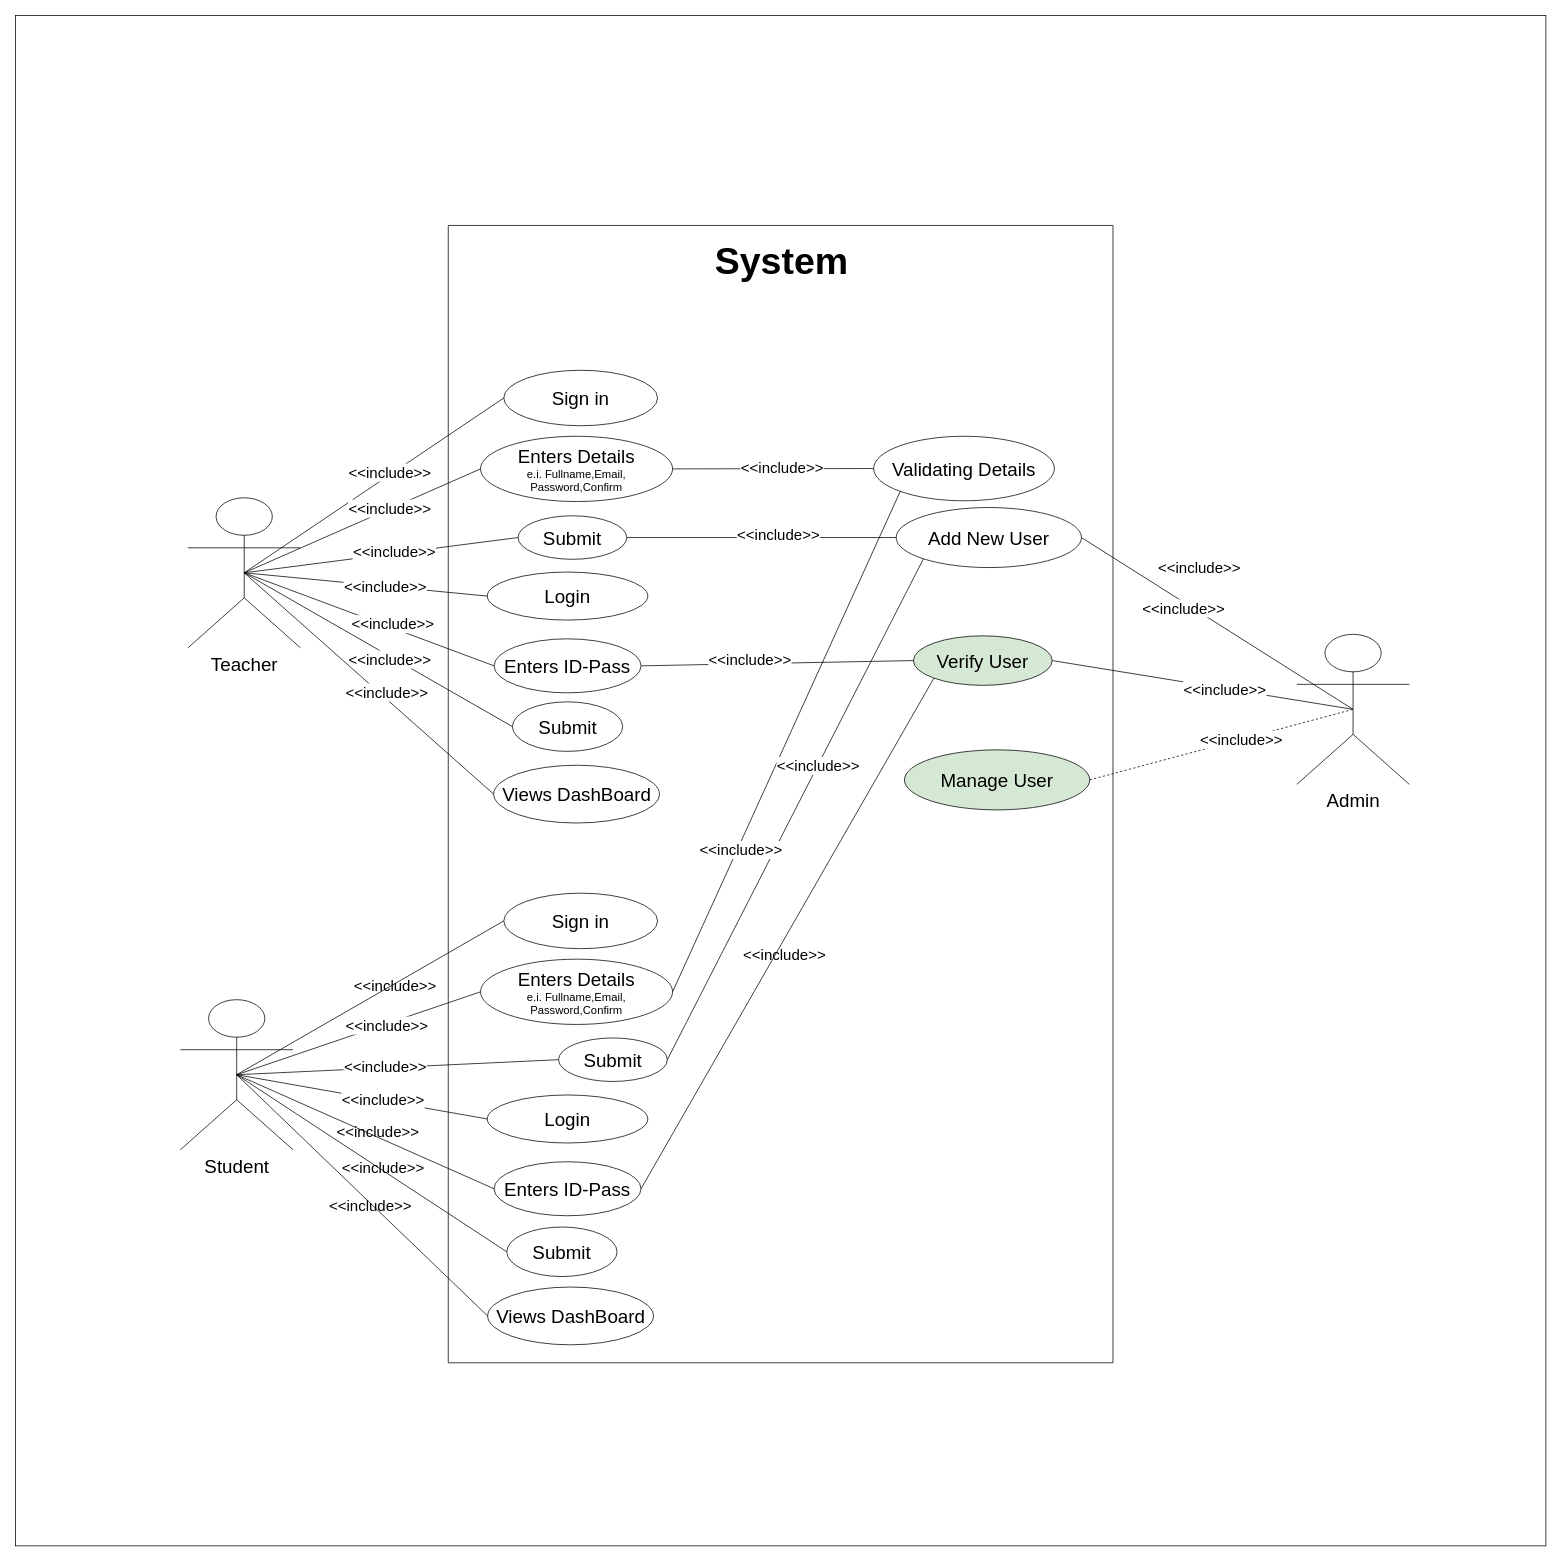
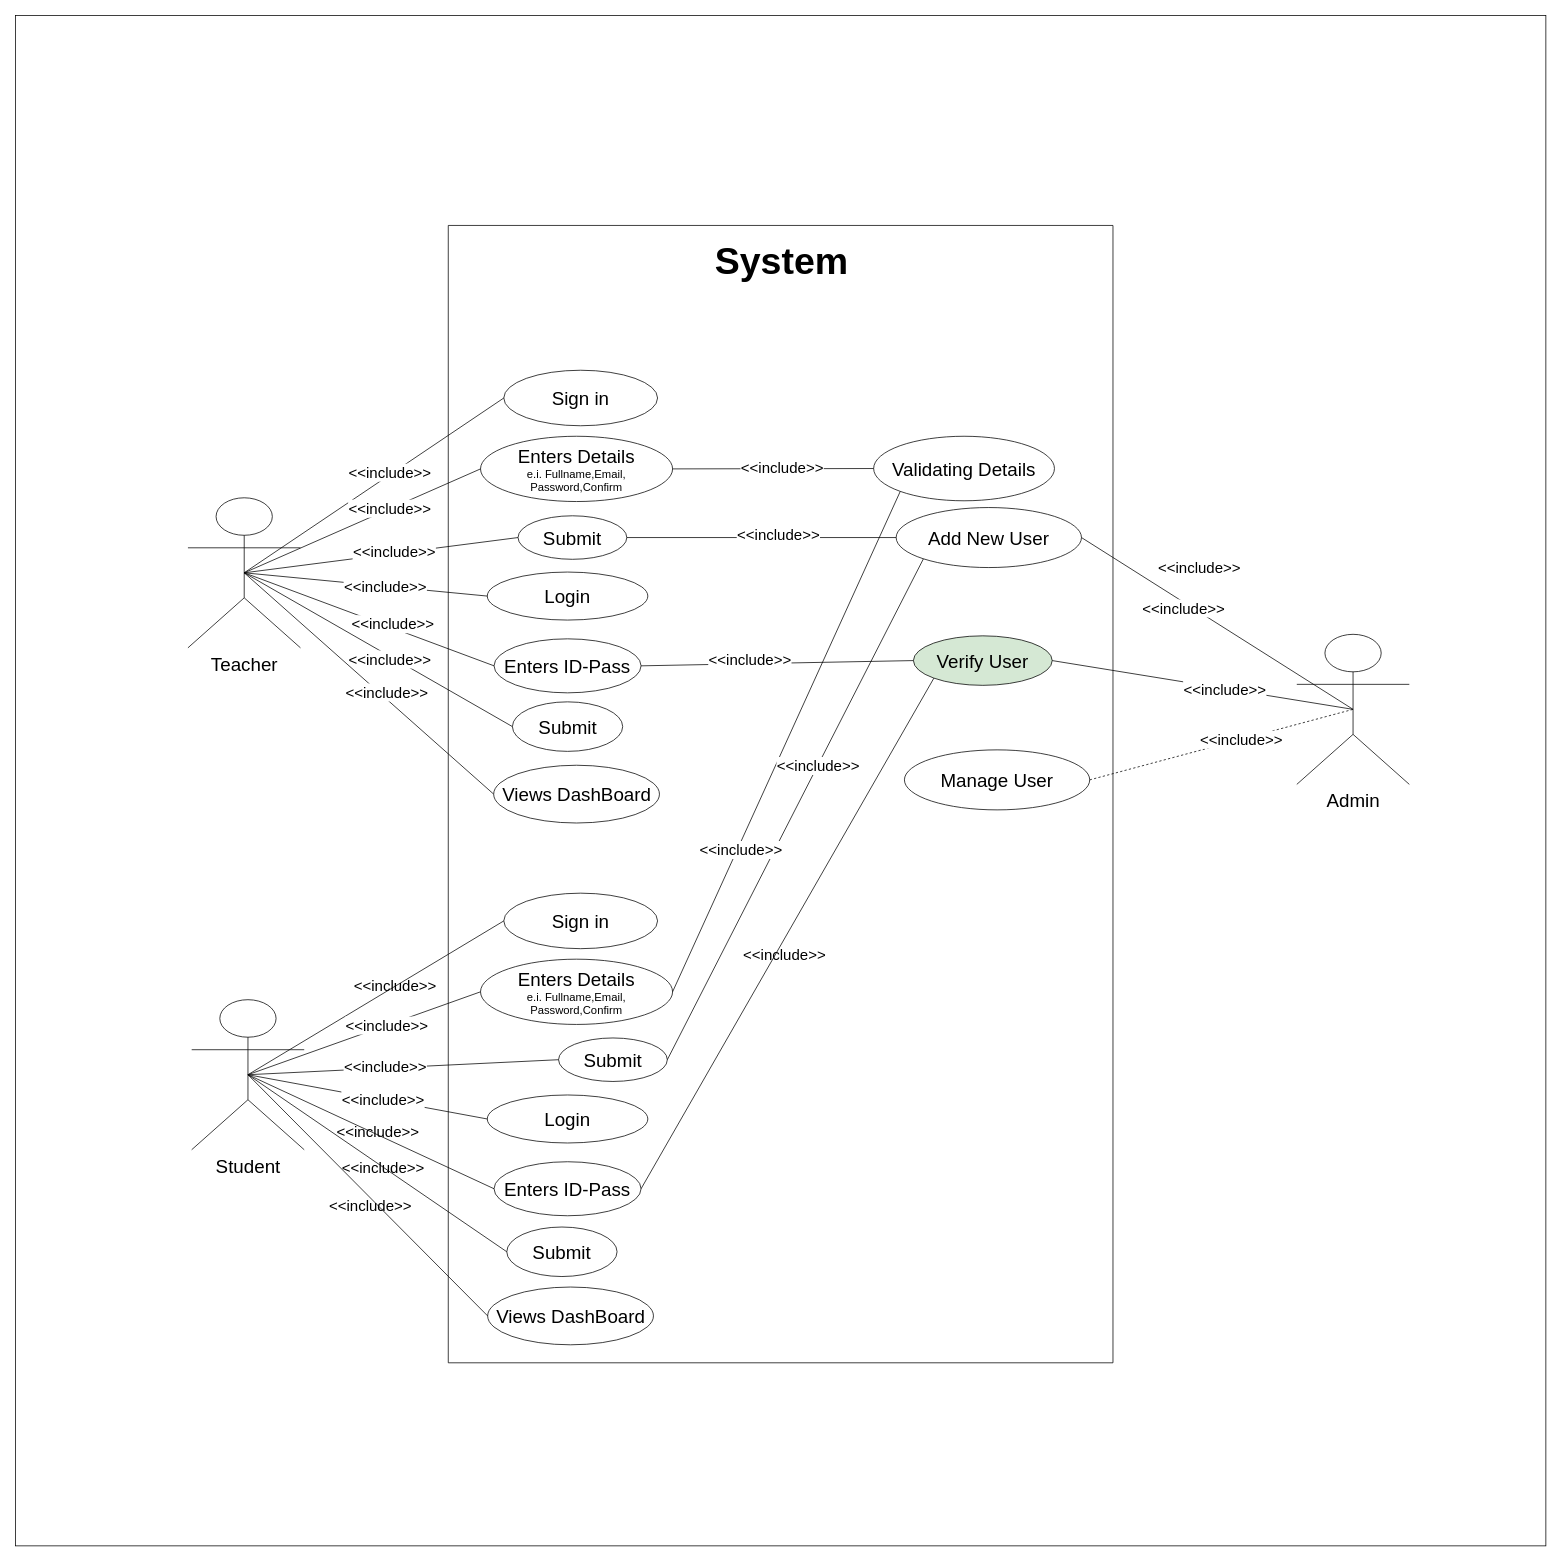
- <mxCell id="30" value="&lt;span style=&quot;font-size: 25px;&quot;&gt;Manage User&lt;/span&gt;" style="ellipse;whiteSpace=wrap;html=1;fillColor=#d5e8d4;" parent="3" vertex="1"><mxGeometry x="608" y="699" width="247" height="80" as="geometry" /></mxCell>
+ <mxCell id="30" value="&lt;span style=&quot;font-size: 25px;&quot;&gt;Manage User&lt;/span&gt;" style="ellipse;whiteSpace=wrap;html=1;" parent="3" vertex="1"><mxGeometry x="608" y="699" width="247" height="80" as="geometry" /></mxCell>
- <mxCell id="62" value="&lt;span style=&quot;font-size: 25px;&quot;&gt;Student&lt;/span&gt;" style="shape=umlActor;verticalLabelPosition=bottom;verticalAlign=top;html=1;outlineConnect=0;" parent="1" vertex="1"><mxGeometry x="240" y="1332" width="150" height="200" as="geometry" /></mxCell>
+ <mxCell id="62" value="&lt;span style=&quot;font-size: 25px;&quot;&gt;Student&lt;/span&gt;" style="shape=umlActor;verticalLabelPosition=bottom;verticalAlign=top;html=1;outlineConnect=0;" parent="1" vertex="1"><mxGeometry x="255" y="1332" width="150" height="200" as="geometry" /></mxCell>
